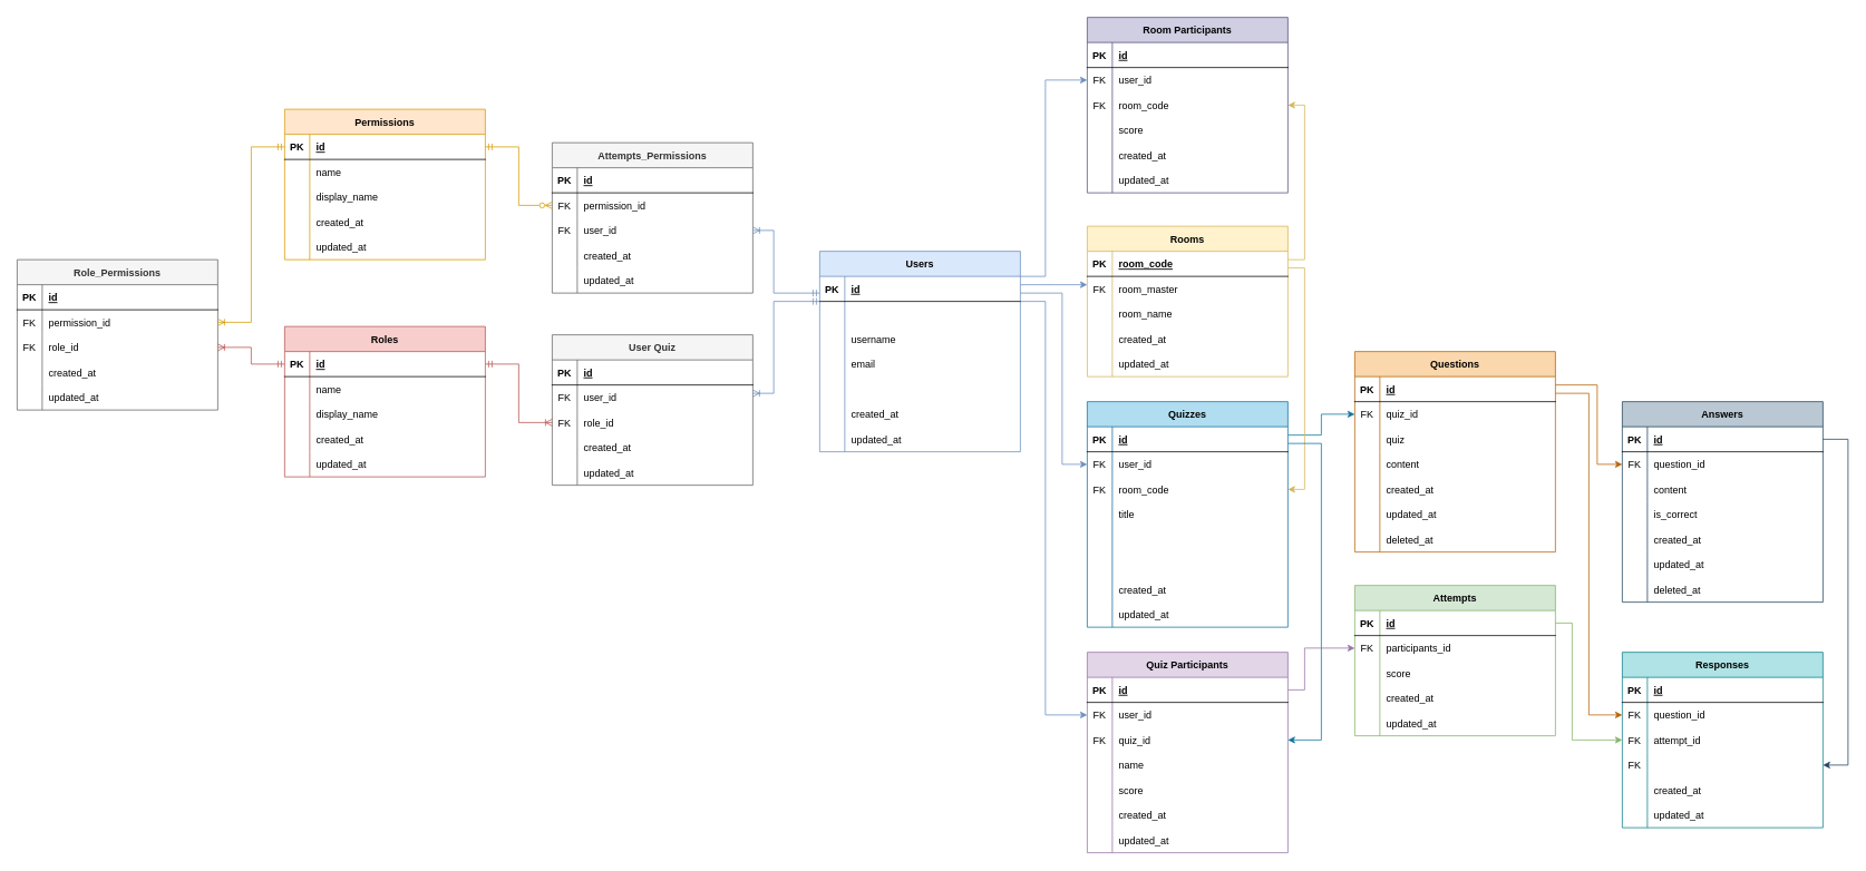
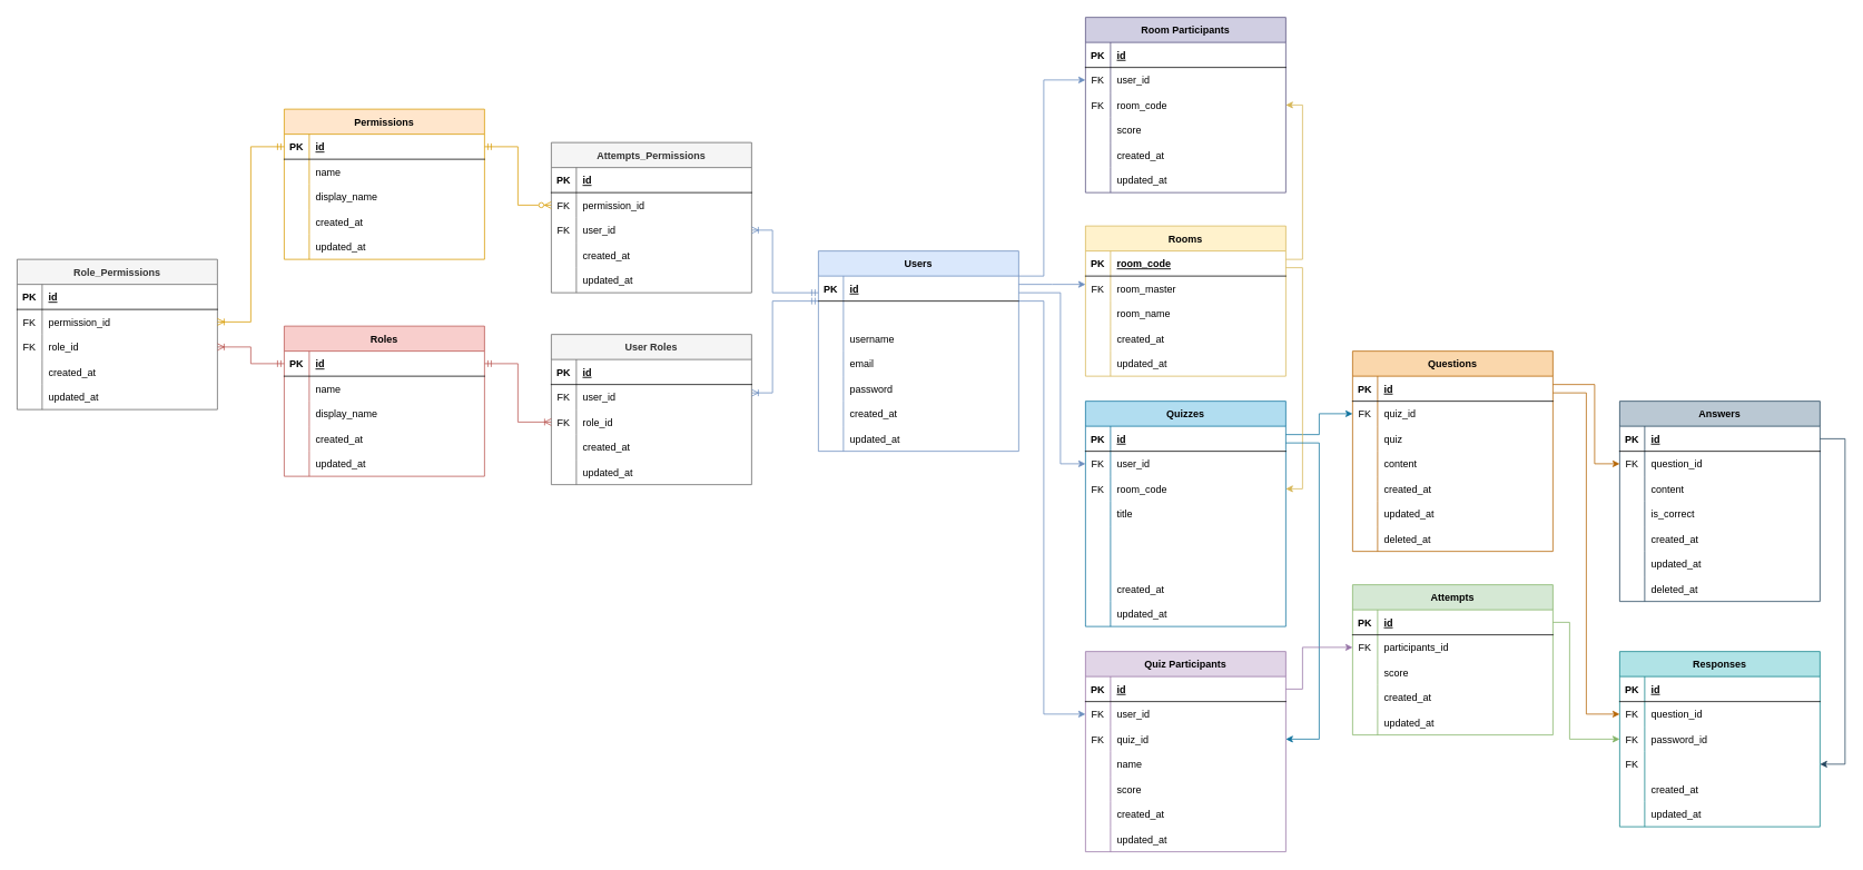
- <mxCell id="172" value="User Quiz" style="shape=table;startSize=30;container=1;collapsible=1;childLayout=tableLayout;fixedRows=1;rowLines=0;fontStyle=1;align=center;resizeLast=1;fillColor=#f5f5f5;fontColor=#333333;strokeColor=#666666;" parent="1" vertex="1"><mxGeometry y="400" width="240" height="180" as="geometry" x="660" /></mxCell>
+ <mxCell id="172" value="User Roles" style="shape=table;startSize=30;container=1;collapsible=1;childLayout=tableLayout;fixedRows=1;rowLines=0;fontStyle=1;align=center;resizeLast=1;fillColor=#f5f5f5;fontColor=#333333;strokeColor=#666666;" parent="1" vertex="1"><mxGeometry y="400" width="240" height="180" as="geometry" x="660" /></mxCell>
+ <mxCell id="16" value="password" style="shape=partialRectangle;overflow=hidden;connectable=0;fillColor=none;top=0;left=0;bottom=0;right=0;align=left;spacingLeft=6;" parent="14" vertex="1"><mxGeometry x="30" width="210" height="30" as="geometry"><mxRectangle width="210" height="30" as="alternateBounds" /></mxGeometry></mxCell>
- <mxCell id="115" value="attempt_id" style="shape=partialRectangle;overflow=hidden;connectable=0;fillColor=none;top=0;left=0;bottom=0;right=0;align=left;spacingLeft=6;" parent="113" vertex="1"><mxGeometry x="30" width="210" height="30" as="geometry"><mxRectangle width="210" height="30" as="alternateBounds" /></mxGeometry></mxCell>
+ <mxCell id="115" value="password_id" style="shape=partialRectangle;overflow=hidden;connectable=0;fillColor=none;top=0;left=0;bottom=0;right=0;align=left;spacingLeft=6;" parent="113" vertex="1"><mxGeometry x="30" width="210" height="30" as="geometry"><mxRectangle width="210" height="30" as="alternateBounds" /></mxGeometry></mxCell>
